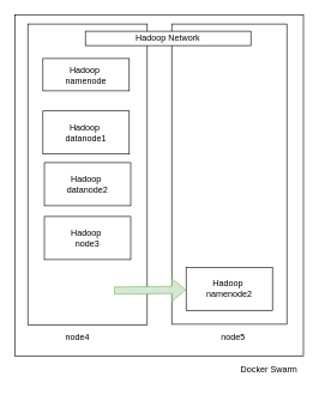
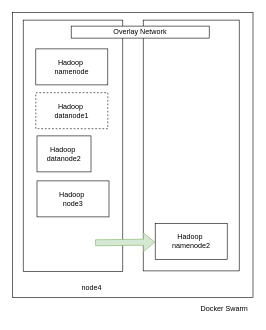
- <mxCell id="9" value="Hadoop Network" style="rounded=0;whiteSpace=wrap;html=1;" parent="1" vertex="1"><mxGeometry x="118" y="43" width="230" height="20" as="geometry" /></mxCell>
+ <mxCell id="9" value="Overlay Network" style="rounded=0;whiteSpace=wrap;html=1;" parent="1" vertex="1"><mxGeometry x="118" y="43" width="230" height="20" as="geometry" /></mxCell>
- <mxCell id="5" value="Hadoop&amp;nbsp;&lt;br&gt;namenode" style="rounded=0;whiteSpace=wrap;html=1;" parent="1" vertex="1"><mxGeometry x="59" y="81" width="120" height="45" as="geometry" /></mxCell>
+ <mxCell id="5" value="Hadoop&amp;nbsp;&lt;br&gt;namenode" style="rounded=0;whiteSpace=wrap;html=1;" parent="1" vertex="1"><mxGeometry x="59" y="81" width="120" height="60" as="geometry" /></mxCell>
- <mxCell id="6" value="Hadoop&amp;nbsp;&lt;br style=&quot;border-color: var(--border-color);&quot;&gt;datanode1" style="rounded=0;whiteSpace=wrap;html=1;" parent="1" vertex="1"><mxGeometry x="59" y="154" width="120" height="60" as="geometry" /></mxCell>
+ <mxCell id="6" value="Hadoop&amp;nbsp;&lt;br style=&quot;border-color: var(--border-color);&quot;&gt;datanode1" style="rounded=0;whiteSpace=wrap;html=1;dashed=1;" parent="1" vertex="1"><mxGeometry x="59" y="154" width="120" height="60" as="geometry" /></mxCell>
- <mxCell id="10" value="Hadoop&amp;nbsp;&lt;br style=&quot;border-color: var(--border-color);&quot;&gt;datanode2" style="rounded=0;whiteSpace=wrap;html=1;" parent="1" vertex="1"><mxGeometry x="61" y="226" width="120" height="60" as="geometry" /></mxCell>
+ <mxCell id="10" value="Hadoop&amp;nbsp;&lt;br style=&quot;border-color: var(--border-color);&quot;&gt;datanode2" style="rounded=0;whiteSpace=wrap;html=1;" parent="1" vertex="1"><mxGeometry x="61" y="226" width="90" height="60" as="geometry" /></mxCell>
- <mxCell id="7" value="node4" style="text;html=1;align=center;verticalAlign=middle;resizable=0;points=[];autosize=1;strokeColor=none;fillColor=none;" parent="1" vertex="1"><mxGeometry x="81" y="457" width="51" height="26" as="geometry" /></mxCell>
+ <mxCell id="7" value="node4" style="text;html=1;align=center;verticalAlign=middle;resizable=0;points=[];autosize=1;strokeColor=none;fillColor=none;" parent="1" vertex="1"><mxGeometry x="126" y="467" width="51" height="26" as="geometry" /></mxCell>
- <mxCell id="8" value="node5" style="text;html=1;align=center;verticalAlign=middle;resizable=0;points=[];autosize=1;strokeColor=none;fillColor=none;" parent="1" vertex="1"><mxGeometry x="297" y="457" width="51" height="26" as="geometry" /></mxCell>
